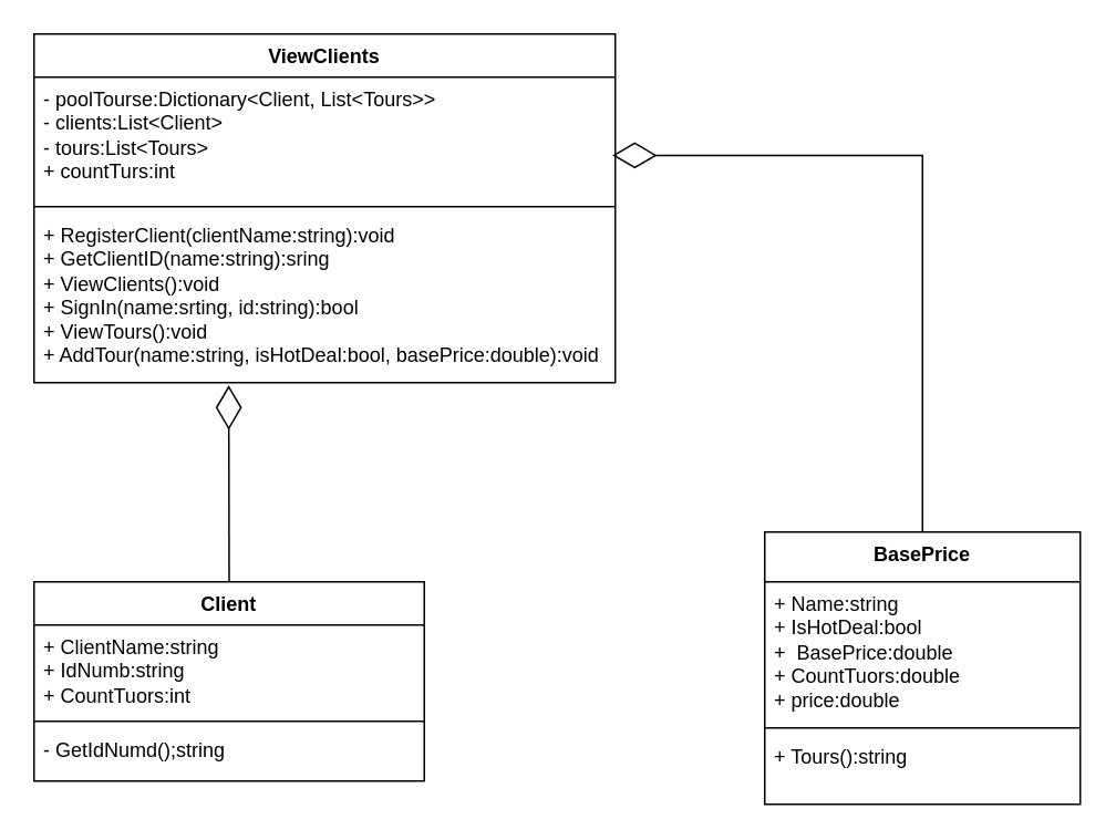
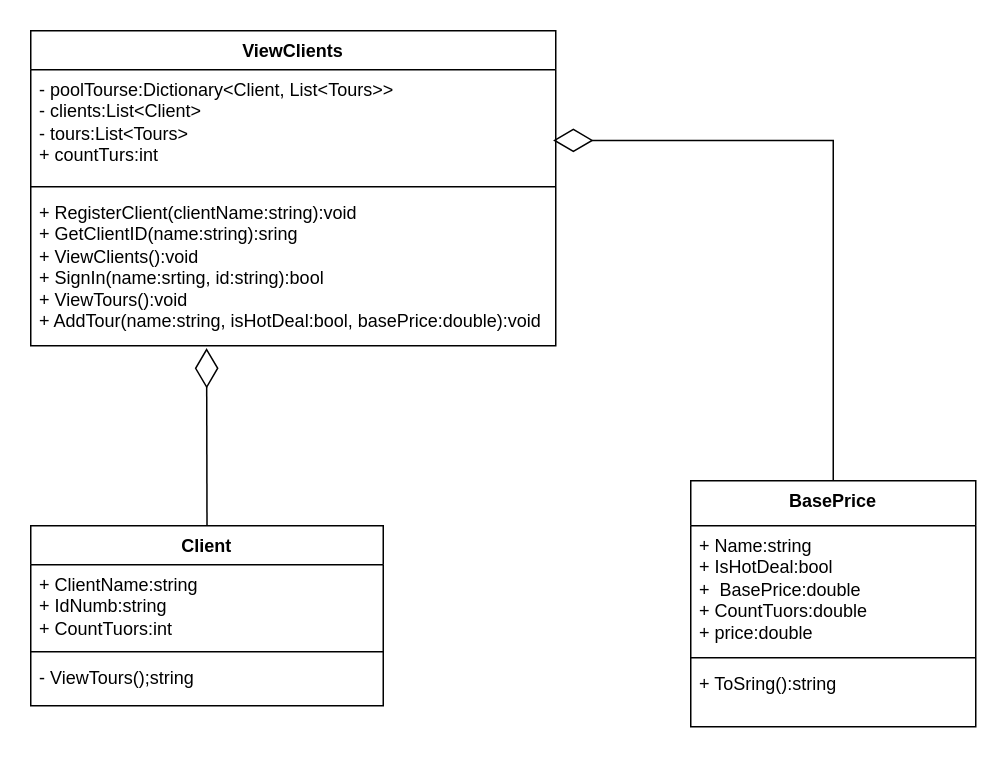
- <mxCell id="9" value="- GetIdNumd();string" style="text;strokeColor=none;fillColor=none;align=left;verticalAlign=top;spacingLeft=4;spacingRight=4;overflow=hidden;rotatable=0;points=[[0,0.5],[1,0.5]];portConstraint=eastwest;whiteSpace=wrap;html=1;" vertex="1" parent="6"><mxGeometry y="88" width="235" height="32" as="geometry" /></mxCell>
+ <mxCell id="9" value="- ViewTours();string" style="text;strokeColor=none;fillColor=none;align=left;verticalAlign=top;spacingLeft=4;spacingRight=4;overflow=hidden;rotatable=0;points=[[0,0.5],[1,0.5]];portConstraint=eastwest;whiteSpace=wrap;html=1;" vertex="1" parent="6"><mxGeometry y="88" width="235" height="32" as="geometry" /></mxCell>
- <mxCell id="13" value="+ Tours():string" style="text;strokeColor=none;fillColor=none;align=left;verticalAlign=top;spacingLeft=4;spacingRight=4;overflow=hidden;rotatable=0;points=[[0,0.5],[1,0.5]];portConstraint=eastwest;whiteSpace=wrap;html=1;" vertex="1" parent="10"><mxGeometry y="122" width="190" height="42" as="geometry" /></mxCell>
+ <mxCell id="13" value="+ ToSring():string" style="text;strokeColor=none;fillColor=none;align=left;verticalAlign=top;spacingLeft=4;spacingRight=4;overflow=hidden;rotatable=0;points=[[0,0.5],[1,0.5]];portConstraint=eastwest;whiteSpace=wrap;html=1;" vertex="1" parent="10"><mxGeometry y="122" width="190" height="42" as="geometry" /></mxCell>
